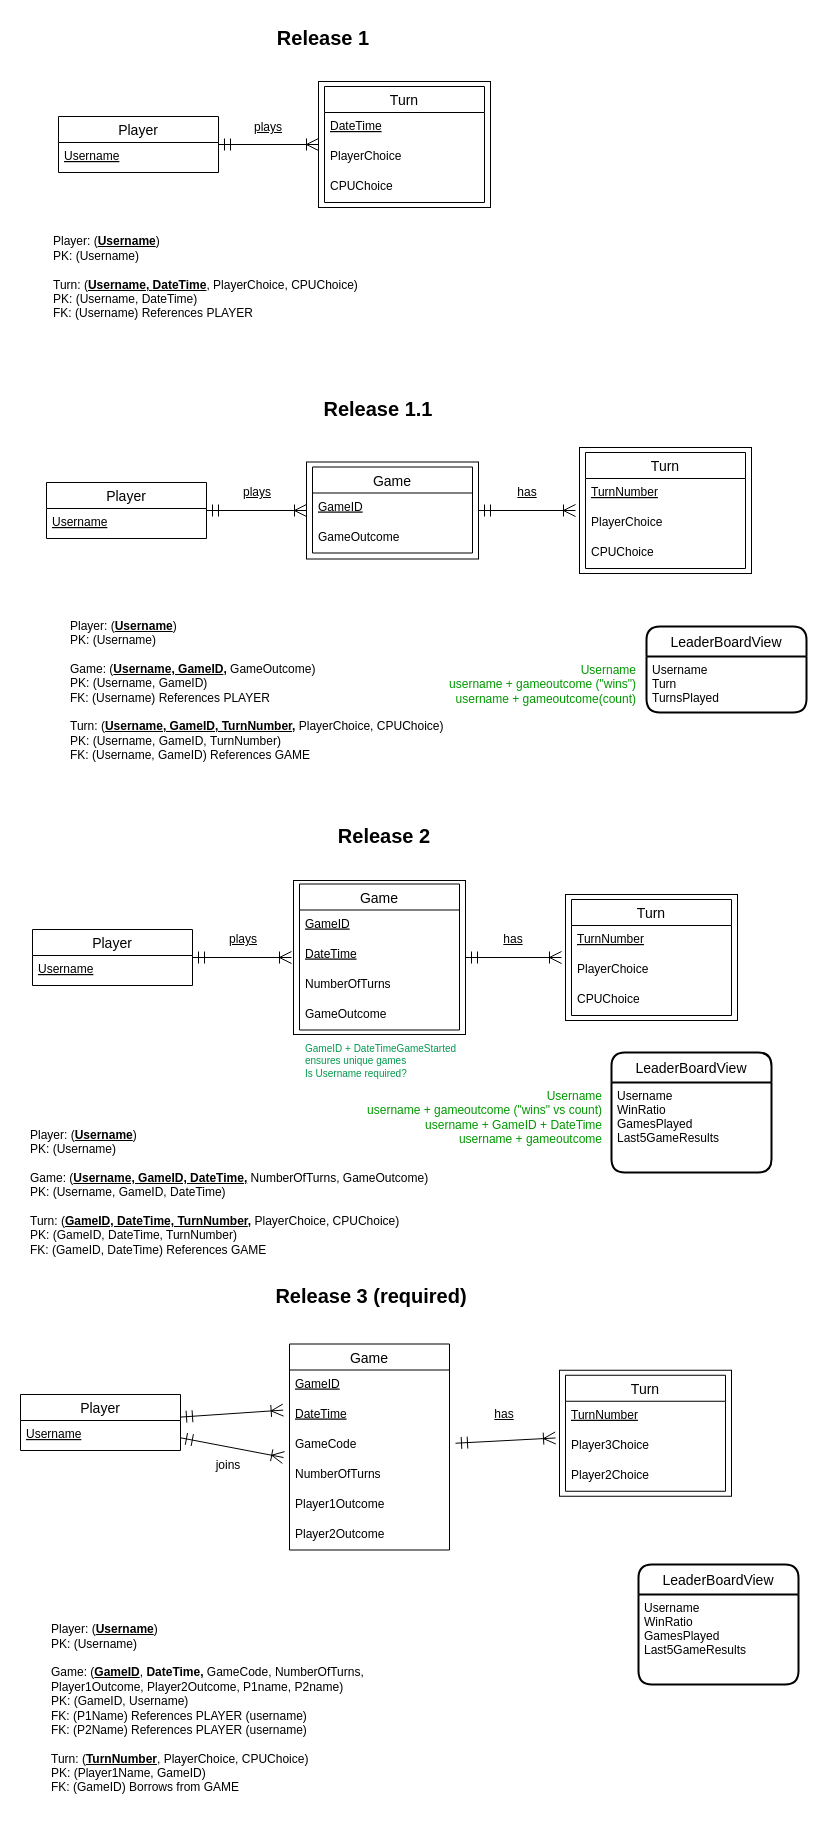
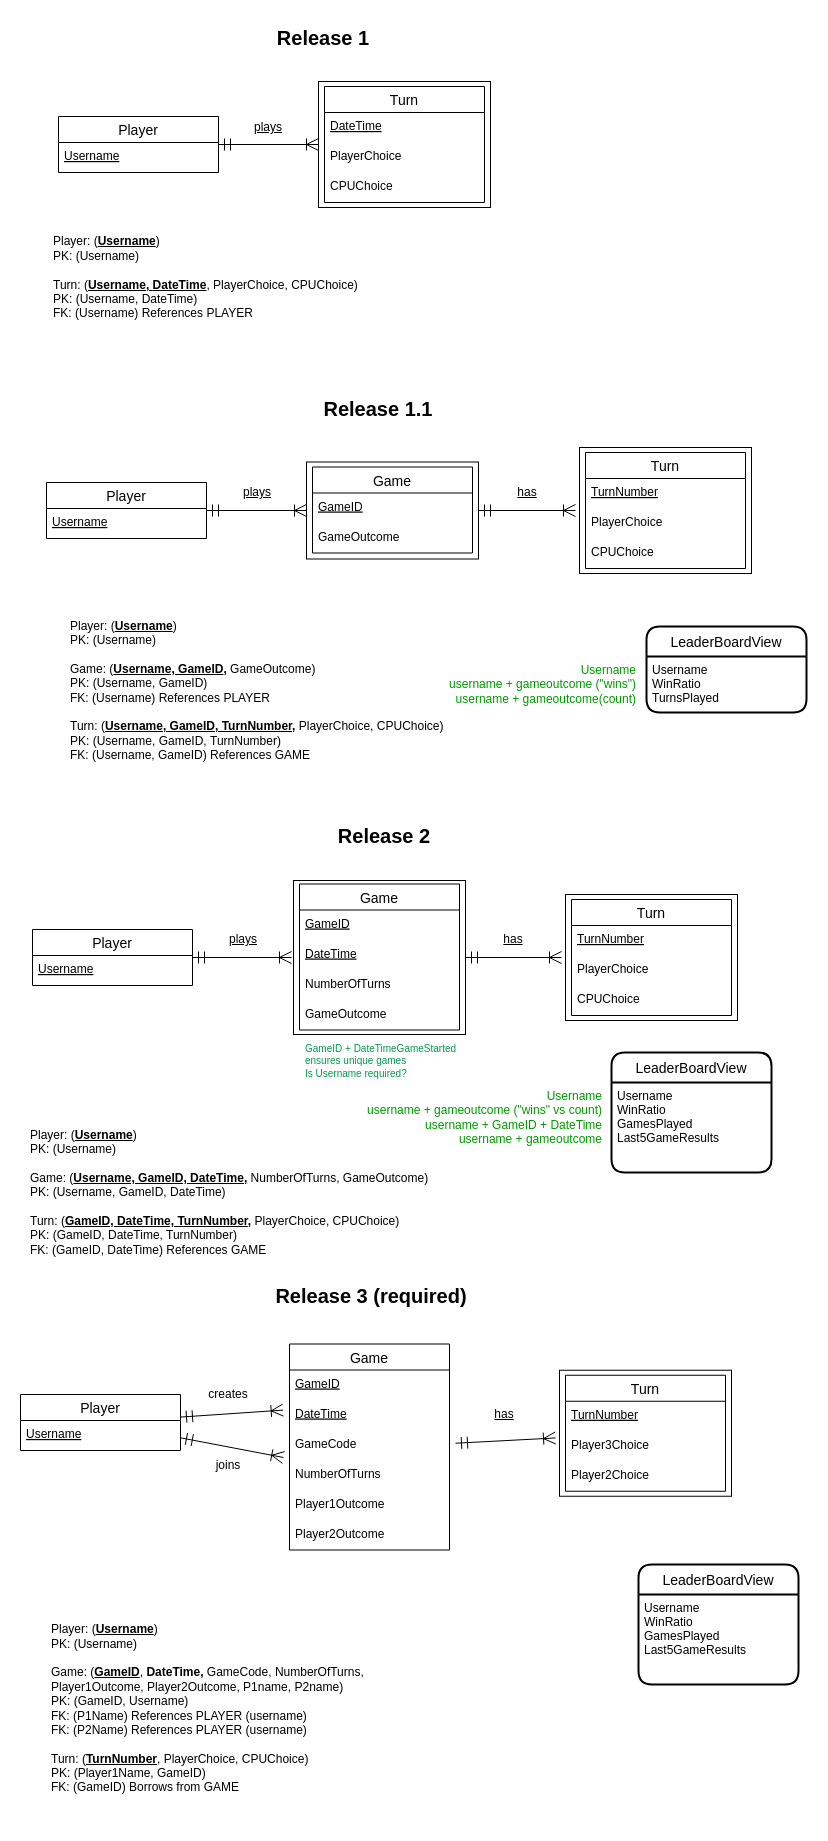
- <mxCell id="71" value="Username&#10;Turn&#10;TurnsPlayed&#10;" style="align=left;strokeColor=none;fillColor=none;spacingLeft=4;fontSize=12;verticalAlign=top;resizable=0;rotatable=0;part=1;" parent="70" vertex="1"><mxGeometry y="30" width="160" height="56" as="geometry" /></mxCell>
+ <mxCell id="71" value="Username&#10;WinRatio&#10;TurnsPlayed&#10;" style="align=left;strokeColor=none;fillColor=none;spacingLeft=4;fontSize=12;verticalAlign=top;resizable=0;rotatable=0;part=1;" parent="70" vertex="1"><mxGeometry y="30" width="160" height="56" as="geometry" /></mxCell>
+ <mxCell id="53" value="creates" style="text;html=1;strokeColor=none;fillColor=none;align=center;verticalAlign=middle;whiteSpace=wrap;rounded=0;fontStyle=0" parent="1" vertex="1"><mxGeometry x="208" y="1384" width="40" height="20" as="geometry" /></mxCell>
